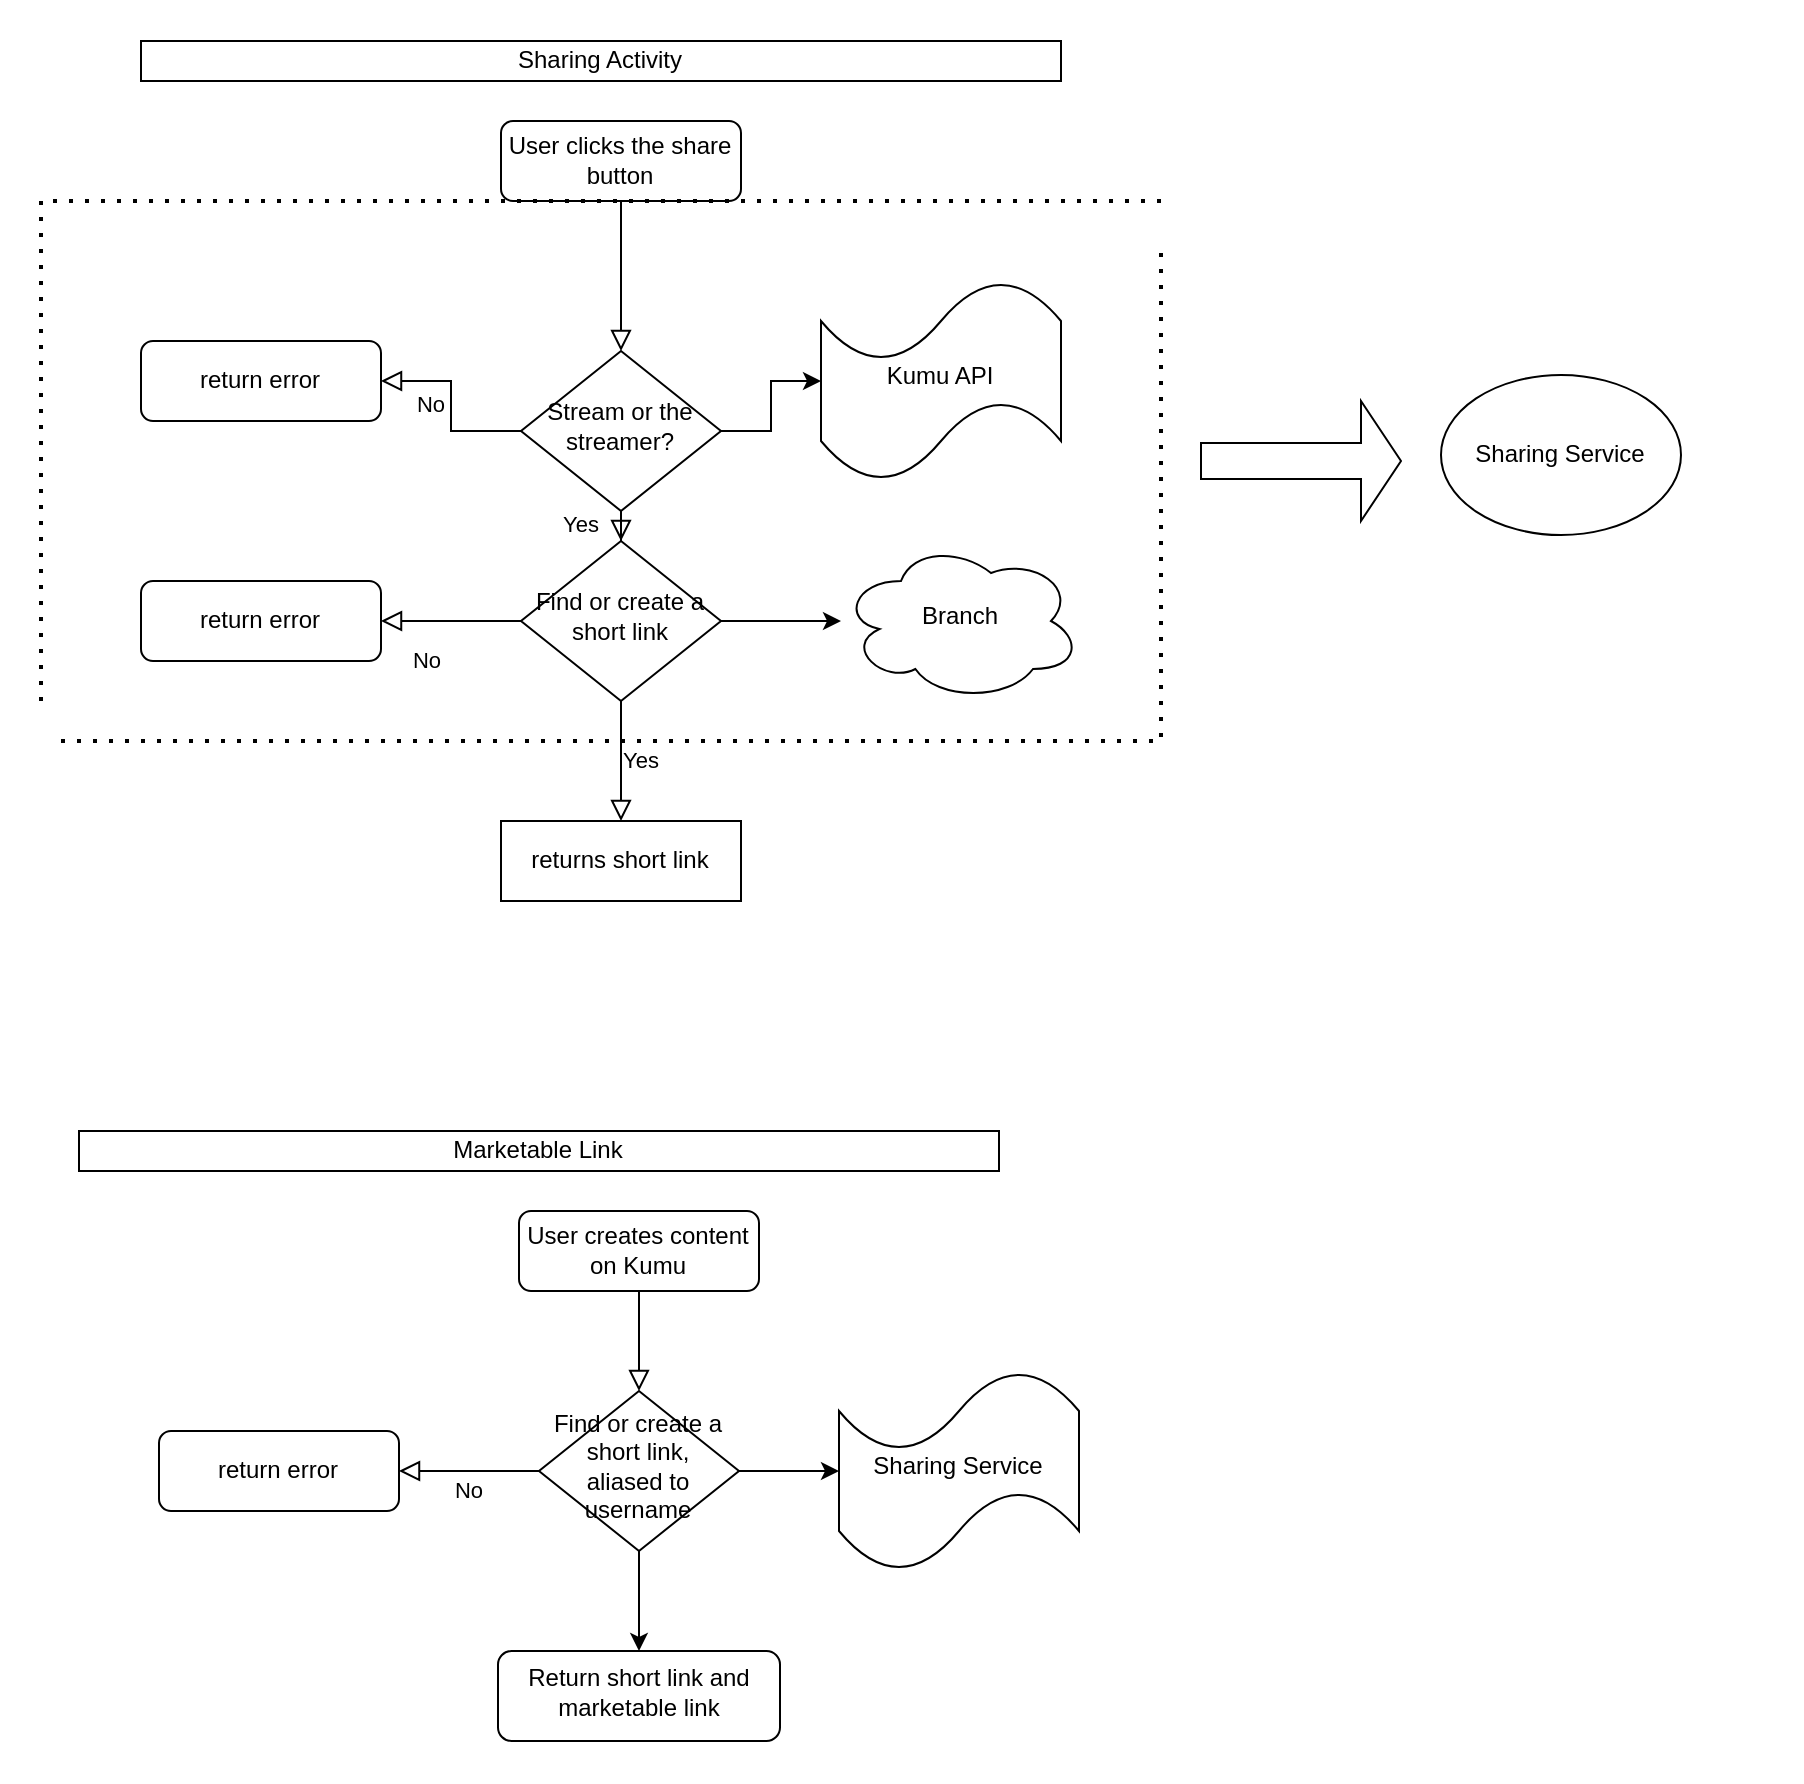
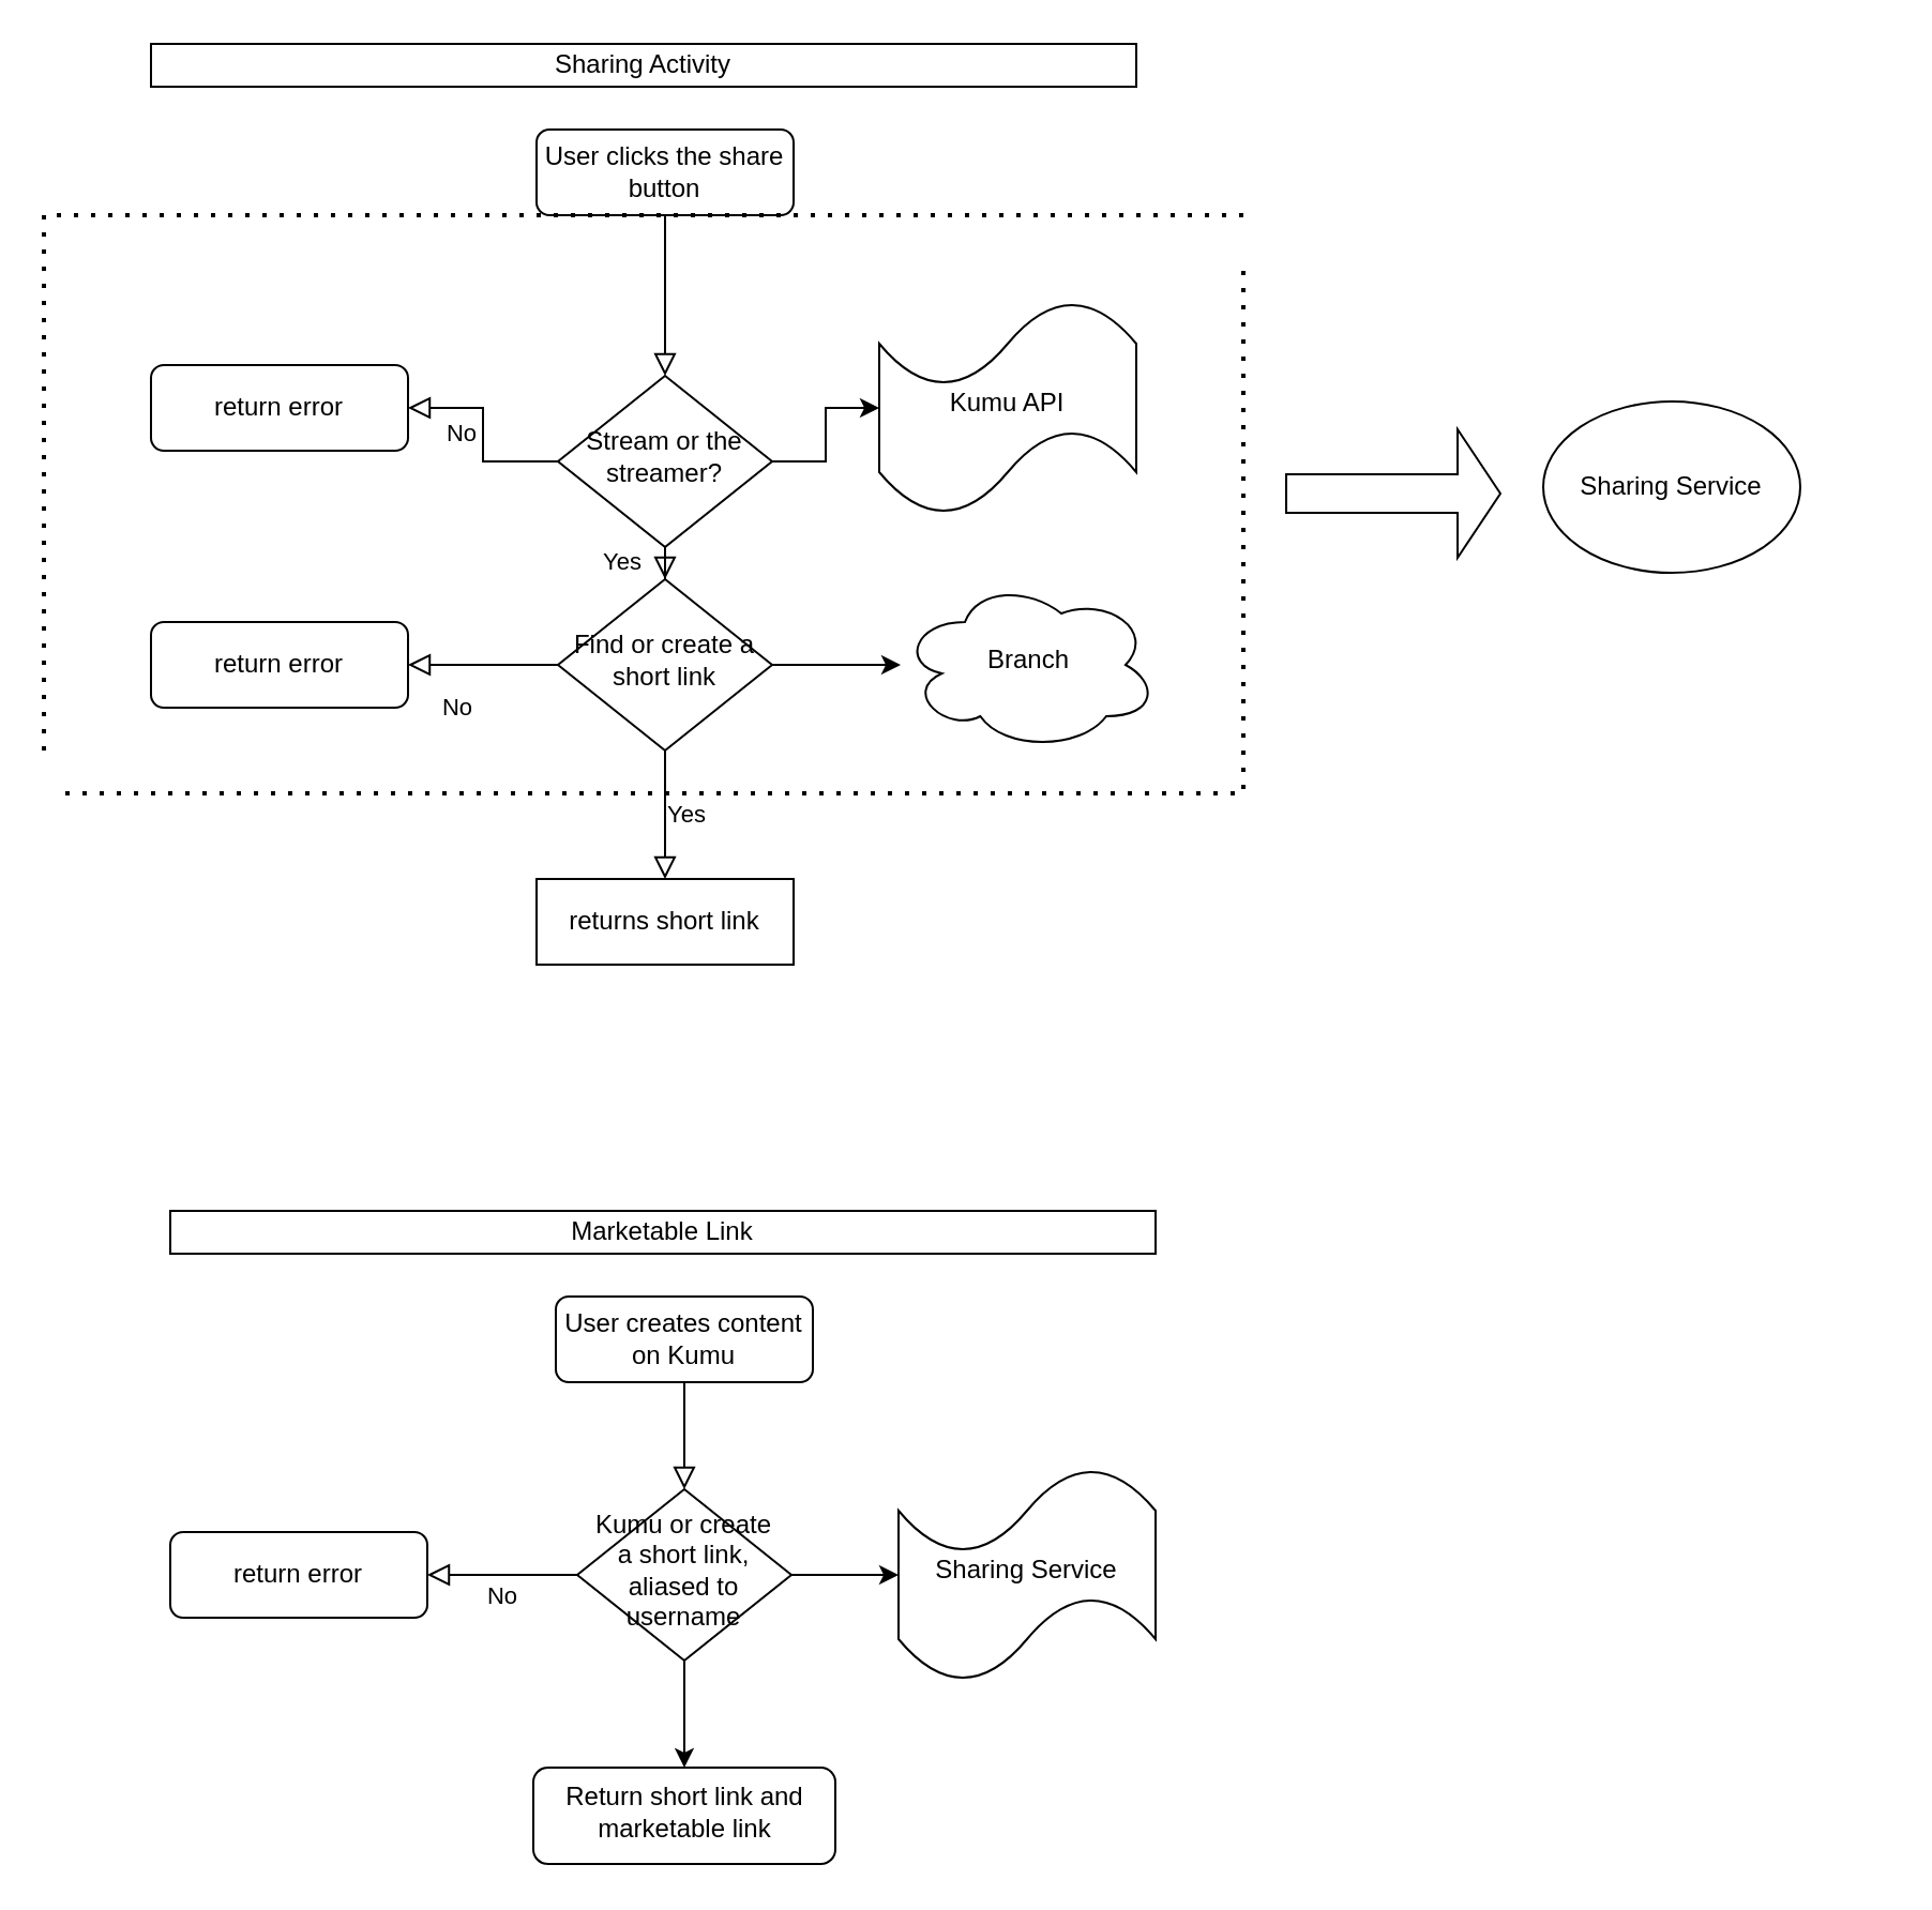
- <mxCell id="30" value="Marketable Link" style="rounded=0;whiteSpace=wrap;html=1;" vertex="1" parent="1"><mxGeometry x="39" y="565" width="460" height="20" as="geometry" /></mxCell>
+ <mxCell id="30" value="Marketable Link" style="rounded=0;whiteSpace=wrap;html=1;" vertex="1" parent="1"><mxGeometry x="79" y="565" width="460" height="20" as="geometry" /></mxCell>
- <mxCell id="23" value="Find or create a short link, aliased to username" style="rhombus;whiteSpace=wrap;html=1;shadow=0;fontFamily=Helvetica;fontSize=12;align=center;strokeWidth=1;spacing=6;spacingTop=-4;" vertex="1" parent="1"><mxGeometry x="269" y="695" width="100" height="80" as="geometry" /></mxCell>
+ <mxCell id="23" value="Kumu or create a short link, aliased to username" style="rhombus;whiteSpace=wrap;html=1;shadow=0;fontFamily=Helvetica;fontSize=12;align=center;strokeWidth=1;spacing=6;spacingTop=-4;" vertex="1" parent="1"><mxGeometry x="269" y="695" width="100" height="80" as="geometry" /></mxCell>
